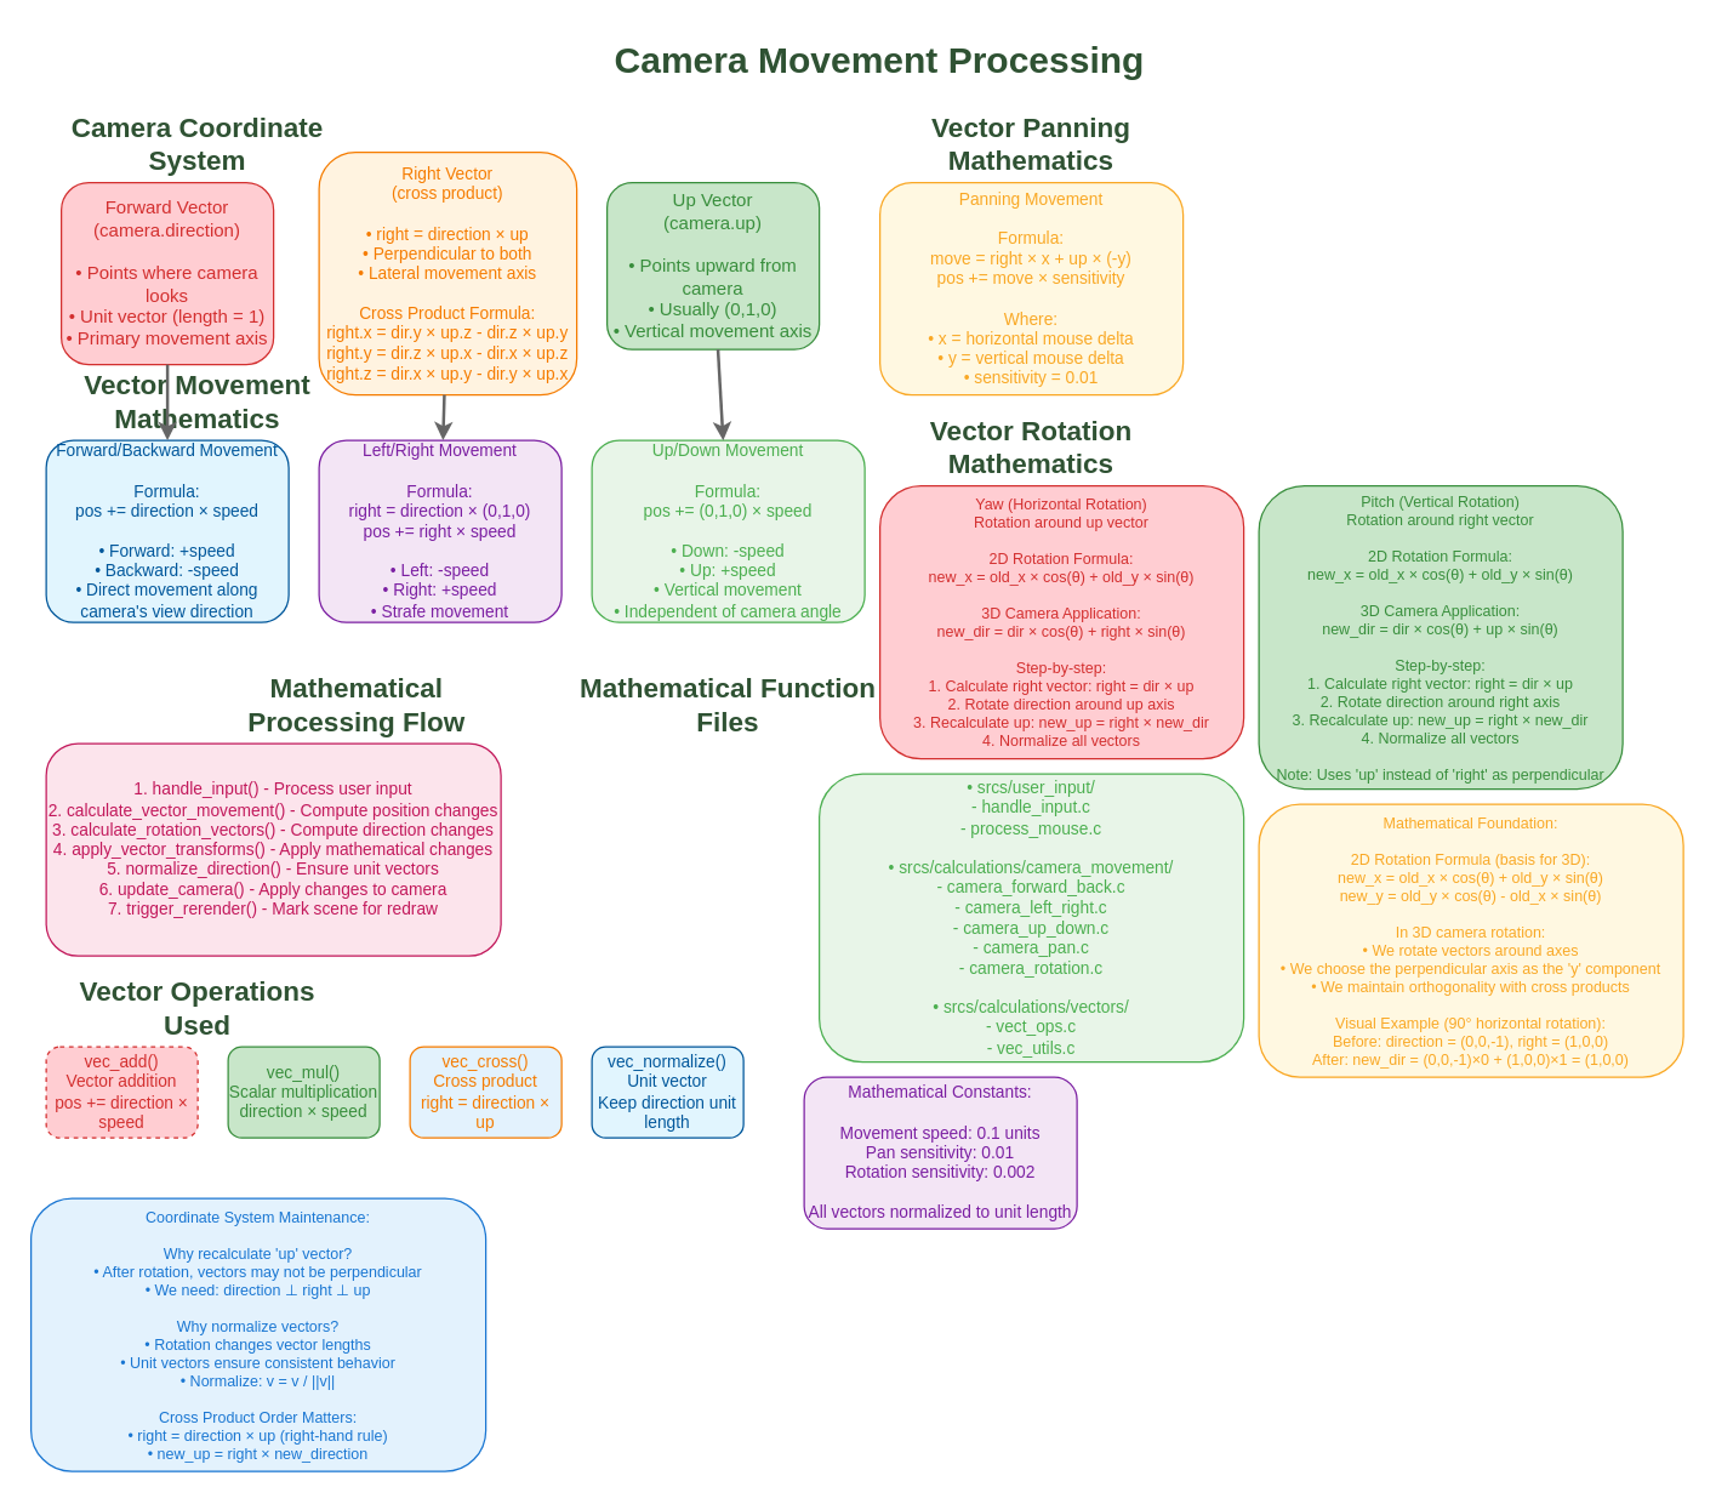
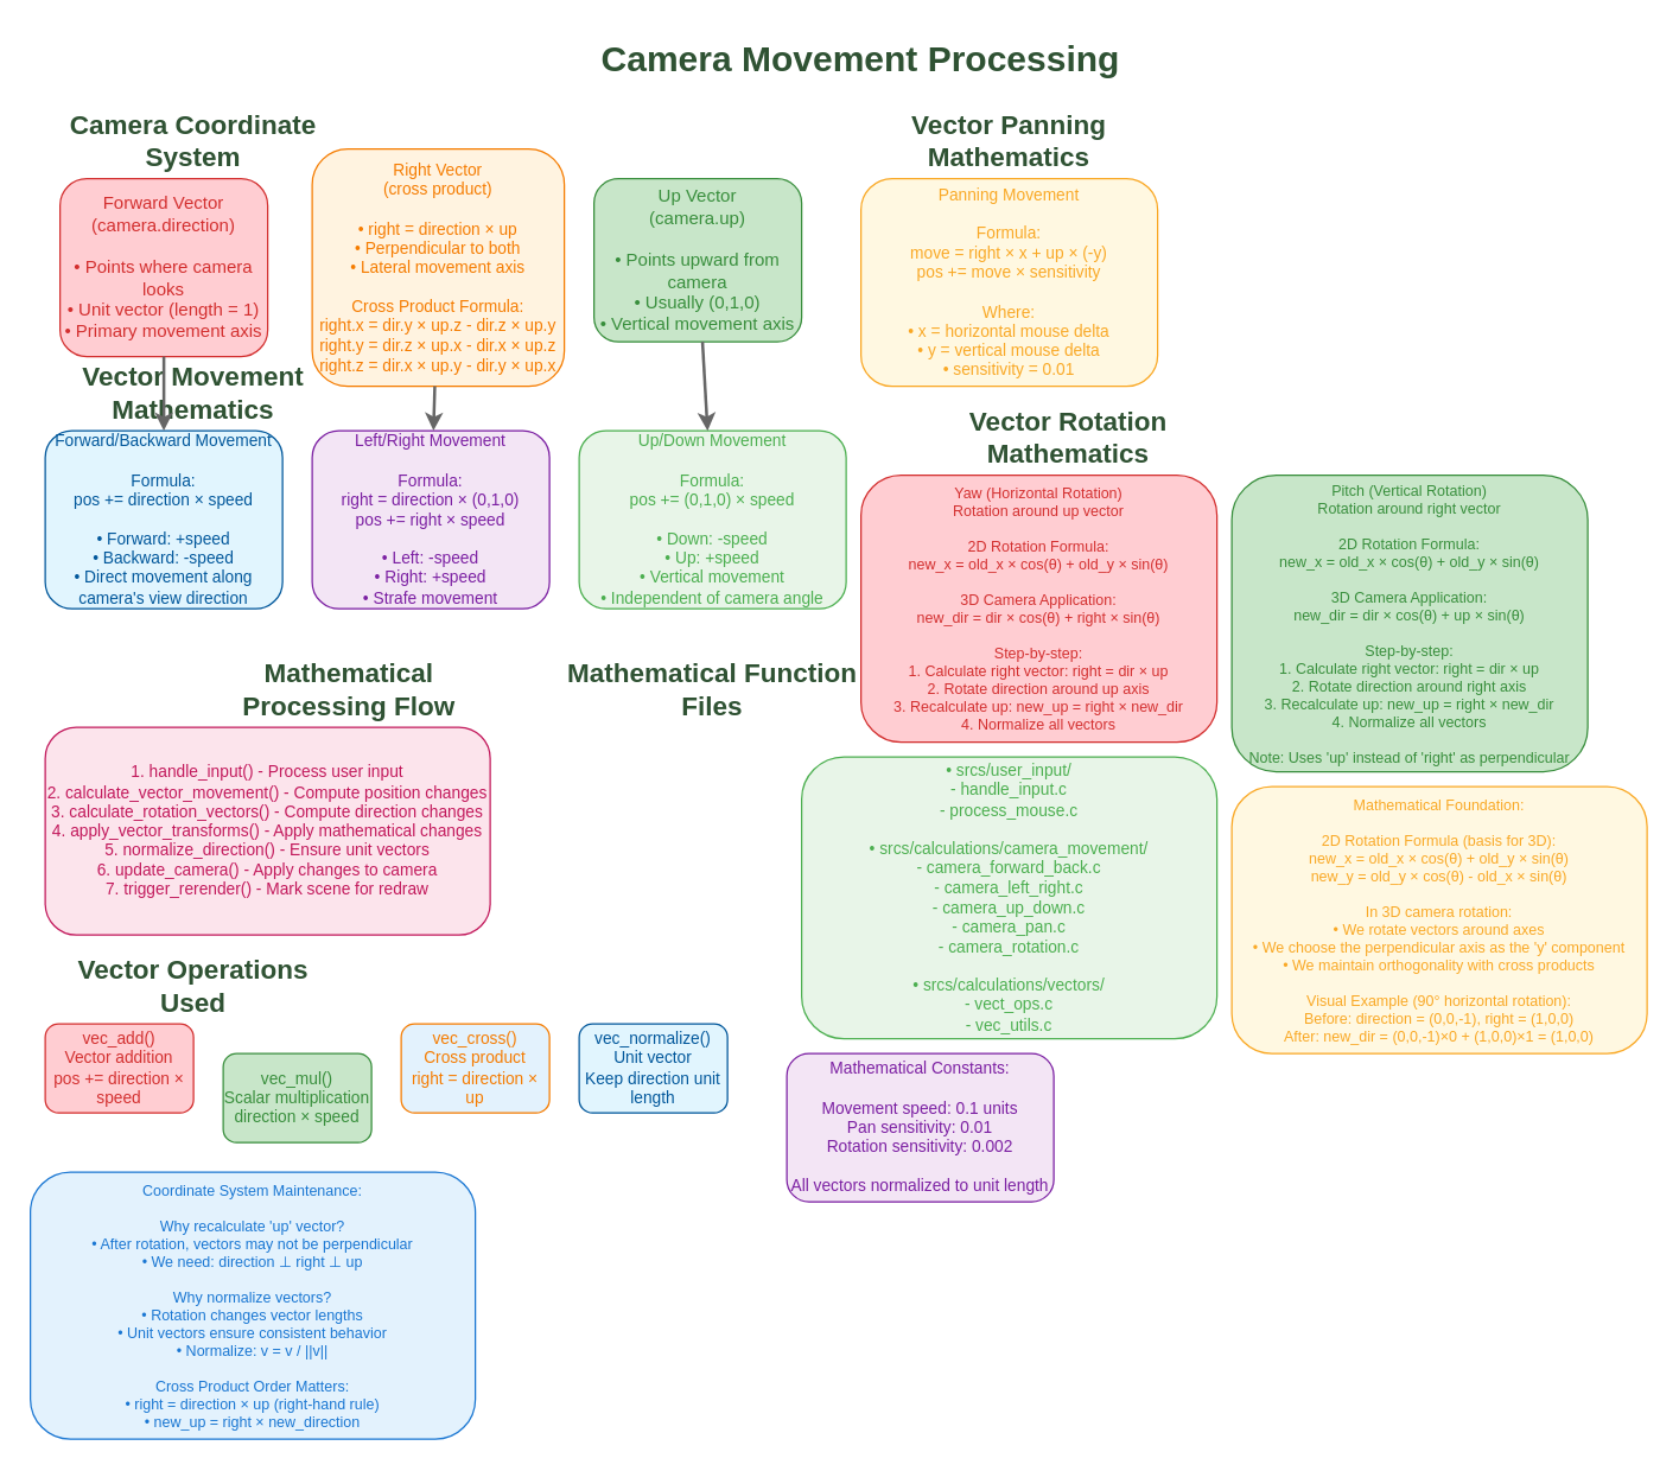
- <mxCell id="13" value="Vector Rotation Mathematics" style="text;html=1;strokeColor=none;fillColor=none;align=center;verticalAlign=middle;whiteSpace=wrap;rounded=0;fontSize=18;fontStyle=1;fontColor=#2F5233;" parent="1" vertex="1"><mxGeometry x="580" y="280" width="200" height="30" as="geometry" /></mxCell>
+ <mxCell id="13" value="Vector Rotation Mathematics" style="text;html=1;strokeColor=none;fillColor=none;align=center;verticalAlign=middle;whiteSpace=wrap;rounded=0;fontSize=18;fontStyle=1;fontColor=#2F5233;" parent="1" vertex="1"><mxGeometry x="620" y="280" width="200" height="30" as="geometry" /></mxCell>
- <mxCell id="22" value="vec_add()&#10;Vector addition&#10;pos += direction × speed" style="rounded=1;whiteSpace=wrap;html=1;fillColor=#FFCDD2;strokeColor=#D32F2F;fontSize=11;fontColor=#D32F2F;dashed=1;" parent="1" vertex="1"><mxGeometry x="30" y="690" width="100" height="60" as="geometry" /></mxCell>
+ <mxCell id="22" value="vec_add()&#10;Vector addition&#10;pos += direction × speed" style="rounded=1;whiteSpace=wrap;html=1;fillColor=#FFCDD2;strokeColor=#D32F2F;fontSize=11;fontColor=#D32F2F;" parent="1" vertex="1"><mxGeometry x="30" y="690" width="100" height="60" as="geometry" /></mxCell>
- <mxCell id="23" value="vec_mul()&#10;Scalar multiplication&#10;direction × speed" style="rounded=1;whiteSpace=wrap;html=1;fillColor=#C8E6C9;strokeColor=#388E3C;fontSize=11;fontColor=#388E3C;" parent="1" vertex="1"><mxGeometry x="150" y="690" width="100" height="60" as="geometry" /></mxCell>
+ <mxCell id="23" value="vec_mul()&#10;Scalar multiplication&#10;direction × speed" style="rounded=1;whiteSpace=wrap;html=1;fillColor=#C8E6C9;strokeColor=#388E3C;fontSize=11;fontColor=#388E3C;" parent="1" vertex="1"><mxGeometry x="150" y="710" width="100" height="60" as="geometry" /></mxCell>
